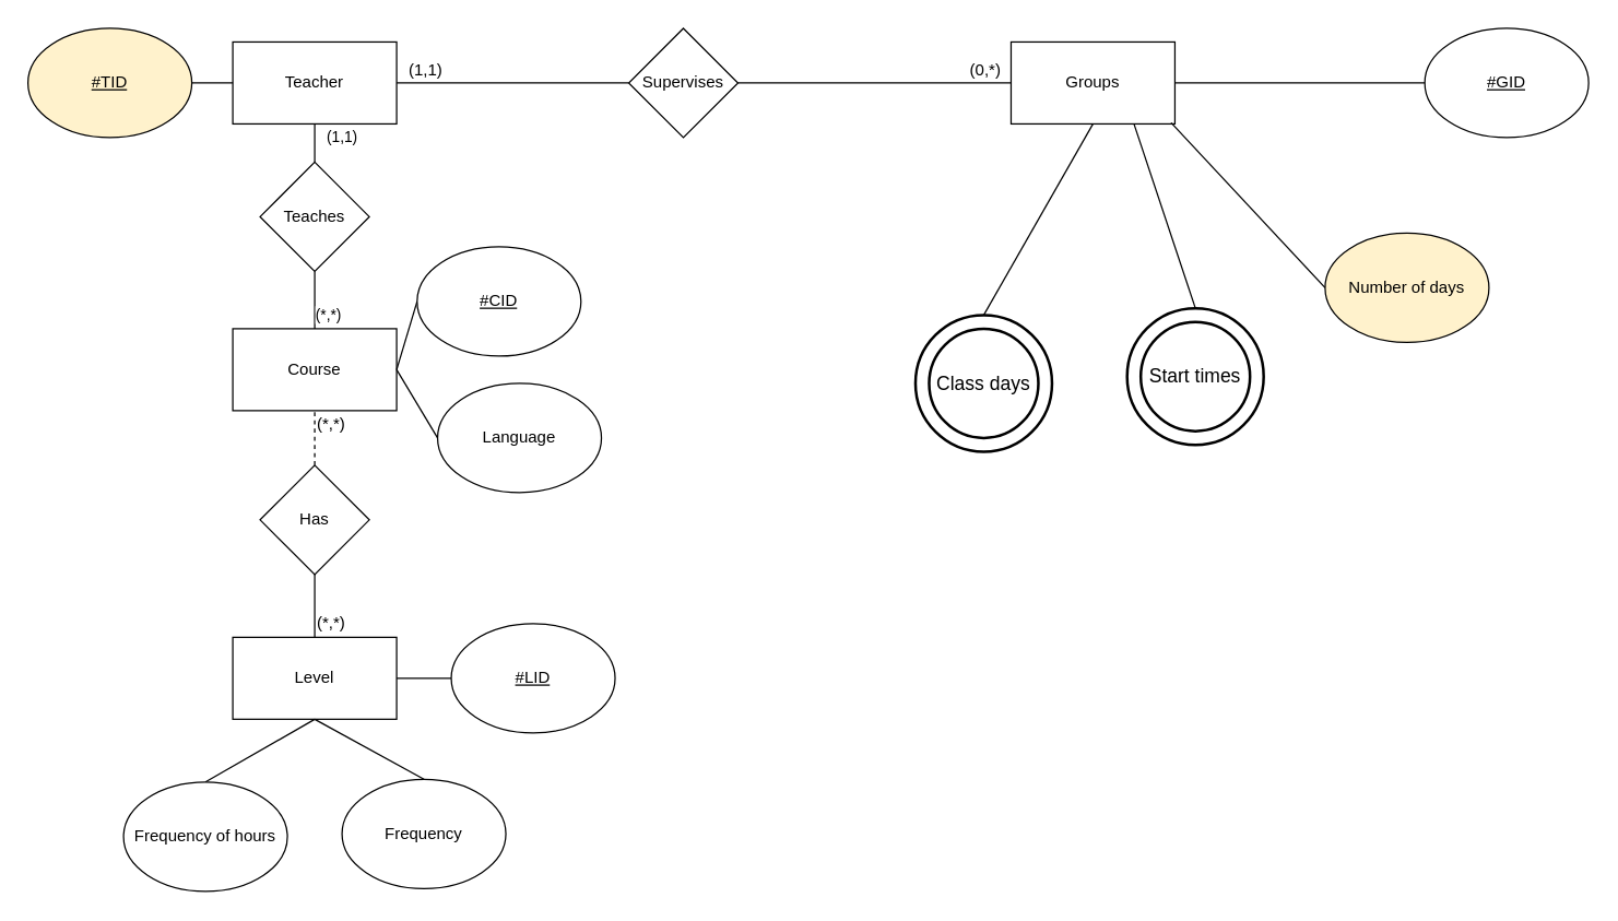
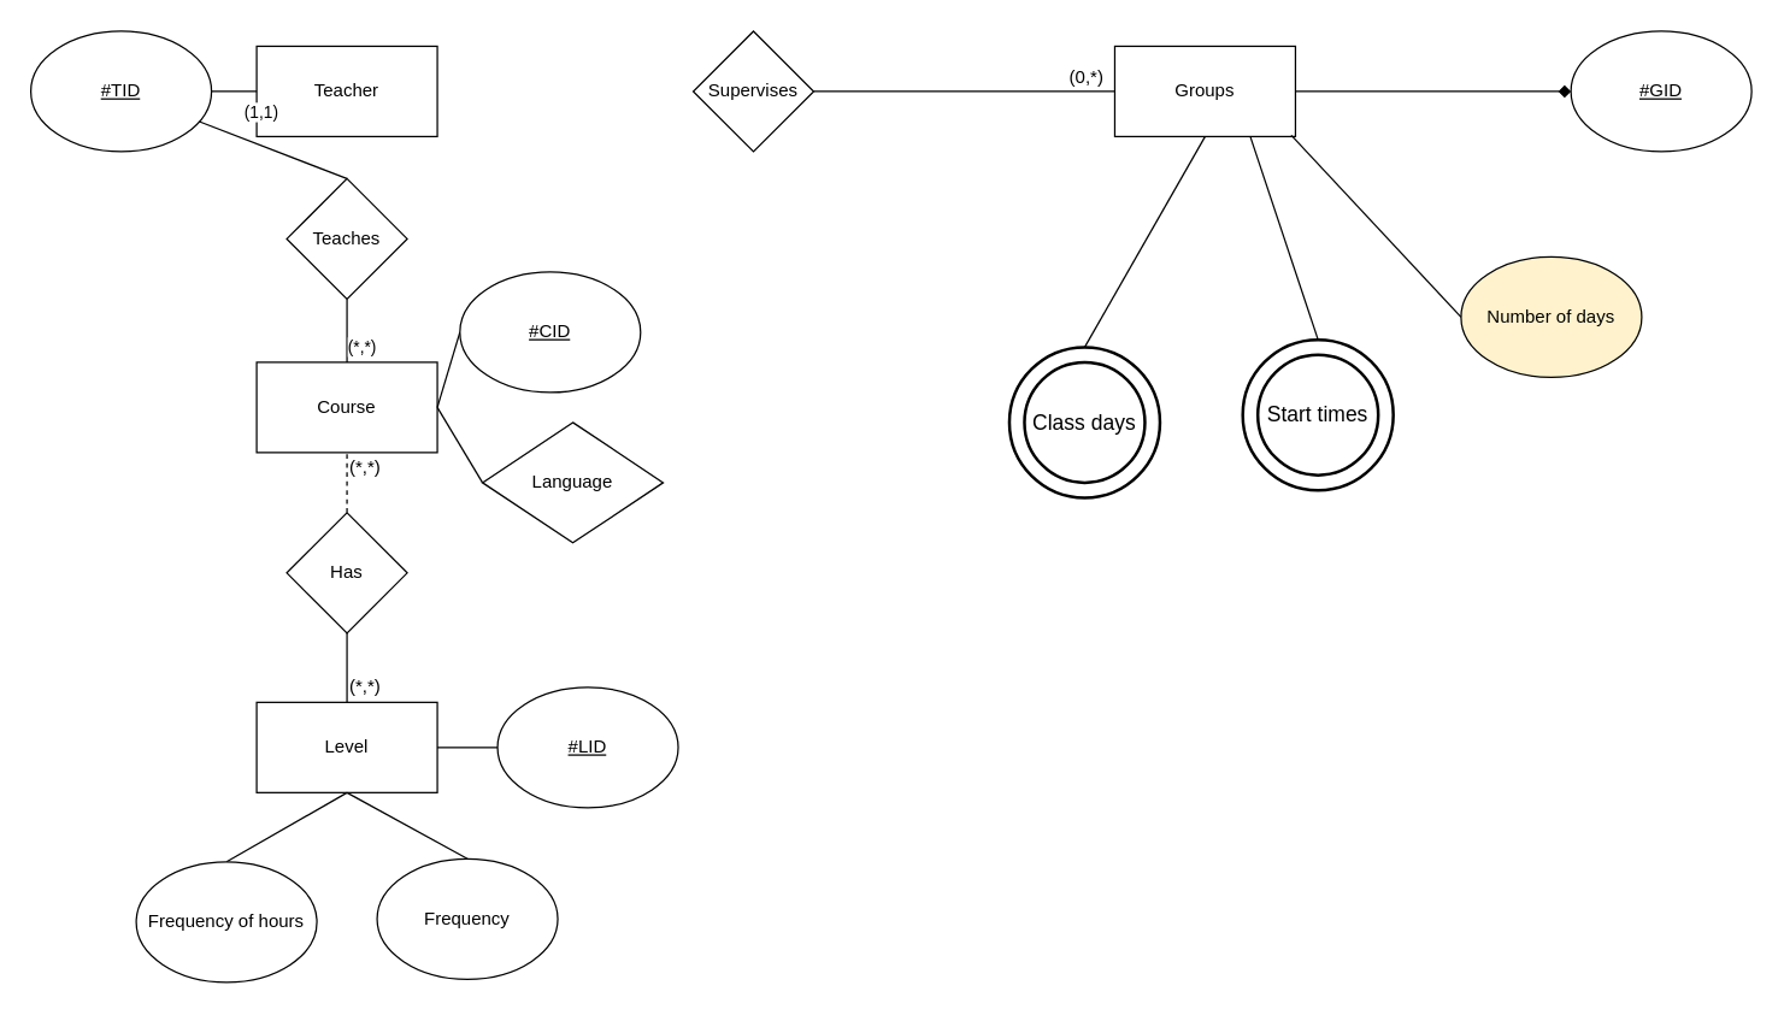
- <mxCell id="9" value="&lt;u&gt;#TID&lt;/u&gt;&lt;br&gt;" style="ellipse;whiteSpace=wrap;html=1;fillColor=#fff2cc;" parent="1" vertex="1"><mxGeometry x="20" y="20" width="120" height="80" as="geometry" /></mxCell>
+ <mxCell id="9" value="&lt;u&gt;#TID&lt;/u&gt;&lt;br&gt;" style="ellipse;whiteSpace=wrap;html=1;" parent="1" vertex="1"><mxGeometry x="20" y="20" width="120" height="80" as="geometry" /></mxCell>
- <mxCell id="10" style="edgeStyle=none;rounded=0;orthogonalLoop=1;jettySize=auto;html=1;entryX=1;entryY=0.5;entryDx=0;entryDy=0;endArrow=none;endFill=0;exitX=0;exitY=0.5;exitDx=0;exitDy=0;" parent="1" source="24" target="7" edge="1"><mxGeometry relative="1" as="geometry"><mxPoint x="610" y="180" as="sourcePoint" /><mxPoint x="440" y="175" as="targetPoint" /></mxGeometry></mxCell>
- <mxCell id="11" value="(1,1)" style="text;html=1;resizable=0;points=[];align=center;verticalAlign=middle;labelBackgroundColor=#ffffff;" parent="10" vertex="1" connectable="0"><mxGeometry x="0.859" y="-1" relative="1" as="geometry"><mxPoint x="8" y="-9" as="offset" /></mxGeometry></mxCell>
- <mxCell id="32" value="" style="endArrow=none;html=1;exitX=1;exitY=0.5;exitDx=0;exitDy=0;" parent="1" source="27" target="31" edge="1"><mxGeometry width="50" height="50" relative="1" as="geometry"><mxPoint x="932.667" y="29.833" as="sourcePoint" /><mxPoint x="1339" y="105" as="targetPoint" /><Array as="points" /></mxGeometry></mxCell>
+ <mxCell id="32" value="" style="endArrow=diamond;html=1;exitX=1;exitY=0.5;exitDx=0;exitDy=0;" parent="1" source="27" target="31" edge="1"><mxGeometry width="50" height="50" relative="1" as="geometry"><mxPoint x="932.667" y="29.833" as="sourcePoint" /><mxPoint x="1339" y="105" as="targetPoint" /><Array as="points" /></mxGeometry></mxCell>
- <mxCell id="13" value="(1,1)" style="edgeStyle=none;rounded=0;orthogonalLoop=1;jettySize=auto;html=1;exitX=0.5;exitY=0;exitDx=0;exitDy=0;entryX=0.5;entryY=1;entryDx=0;entryDy=0;endArrow=none;endFill=0;" parent="1" source="12" target="7" edge="1"><mxGeometry x="0.306" y="-20" relative="1" as="geometry"><mxPoint x="540" y="210" as="sourcePoint" /><mxPoint x="430" y="195" as="targetPoint" /><mxPoint as="offset" /></mxGeometry></mxCell>
+ <mxCell id="13" value="(1,1)" style="edgeStyle=none;rounded=0;orthogonalLoop=1;jettySize=auto;html=1;exitX=0.5;exitY=0;exitDx=0;exitDy=0;endArrow=none;endFill=0;" parent="1" source="12" target="9" edge="1"><mxGeometry x="0.306" y="-20" relative="1" as="geometry"><mxPoint x="540" y="210" as="sourcePoint" /><mxPoint x="430" y="195" as="targetPoint" /><mxPoint as="offset" /></mxGeometry></mxCell>
- <mxCell id="6" value="Language" style="ellipse;whiteSpace=wrap;html=1;" parent="1" vertex="1"><mxGeometry x="320" y="280" width="120" height="80" as="geometry" /></mxCell>
+ <mxCell id="6" value="Language" style="rhombus;whiteSpace=wrap;html=1;" parent="1" vertex="1"><mxGeometry x="320" y="280" width="120" height="80" as="geometry" /></mxCell>
